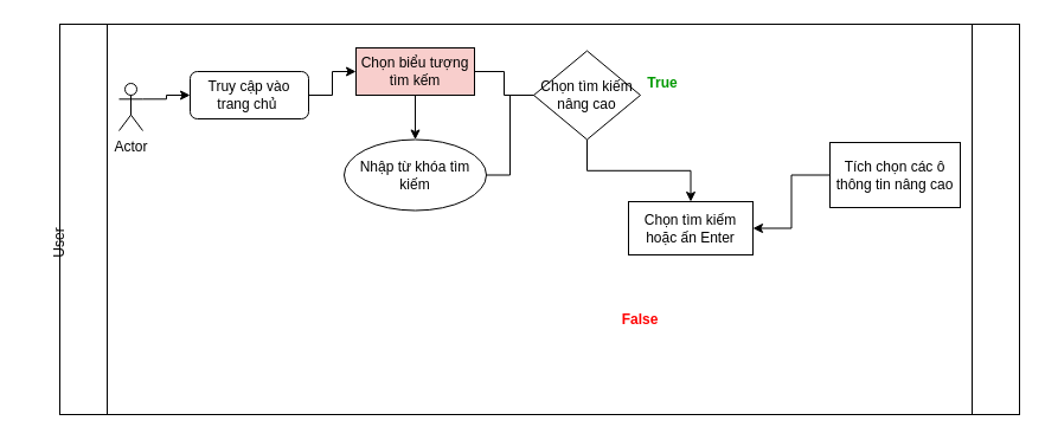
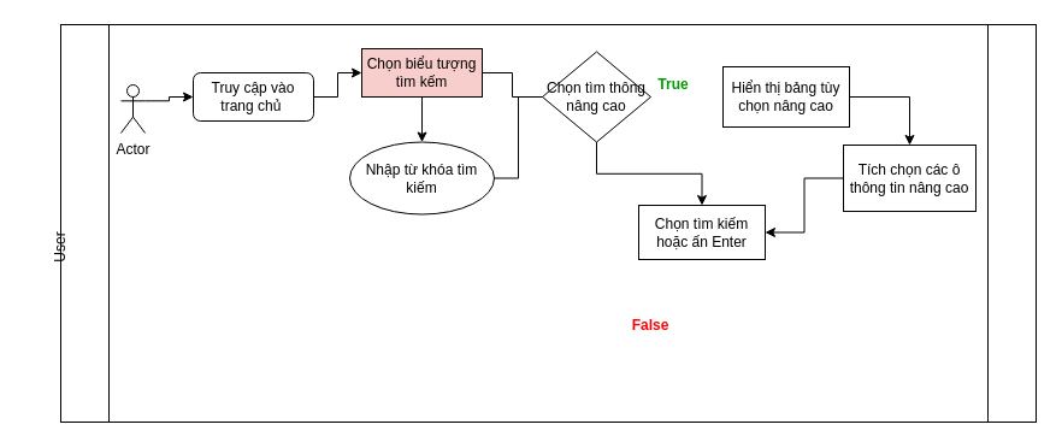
- <mxCell id="13" value="Chọn tìm kiếm nâng cao" style="rhombus;whiteSpace=wrap;html=1;rounded=0;" vertex="1" parent="1"><mxGeometry x="450" y="42.5" width="90" height="75" as="geometry" /></mxCell>
+ <mxCell id="13" value="Chọn tìm thông nâng cao" style="rhombus;whiteSpace=wrap;html=1;rounded=0;" vertex="1" parent="1"><mxGeometry x="450" y="42.5" width="90" height="75" as="geometry" /></mxCell>
+ <mxCell id="15" value="Hiển thị bảng tùy chọn nâng cao" style="whiteSpace=wrap;html=1;rounded=0;" vertex="1" parent="1"><mxGeometry x="600" y="55" width="105" height="50" as="geometry" /></mxCell>
+ <mxCell id="14" value="" style="edgeStyle=orthogonalEdgeStyle;rounded=0;orthogonalLoop=1;jettySize=auto;html=1;" edge="1" parent="1" source="15" target="18"><mxGeometry relative="1" as="geometry"><Array as="points"><mxPoint x="755" y="80" /></Array></mxGeometry></mxCell>
